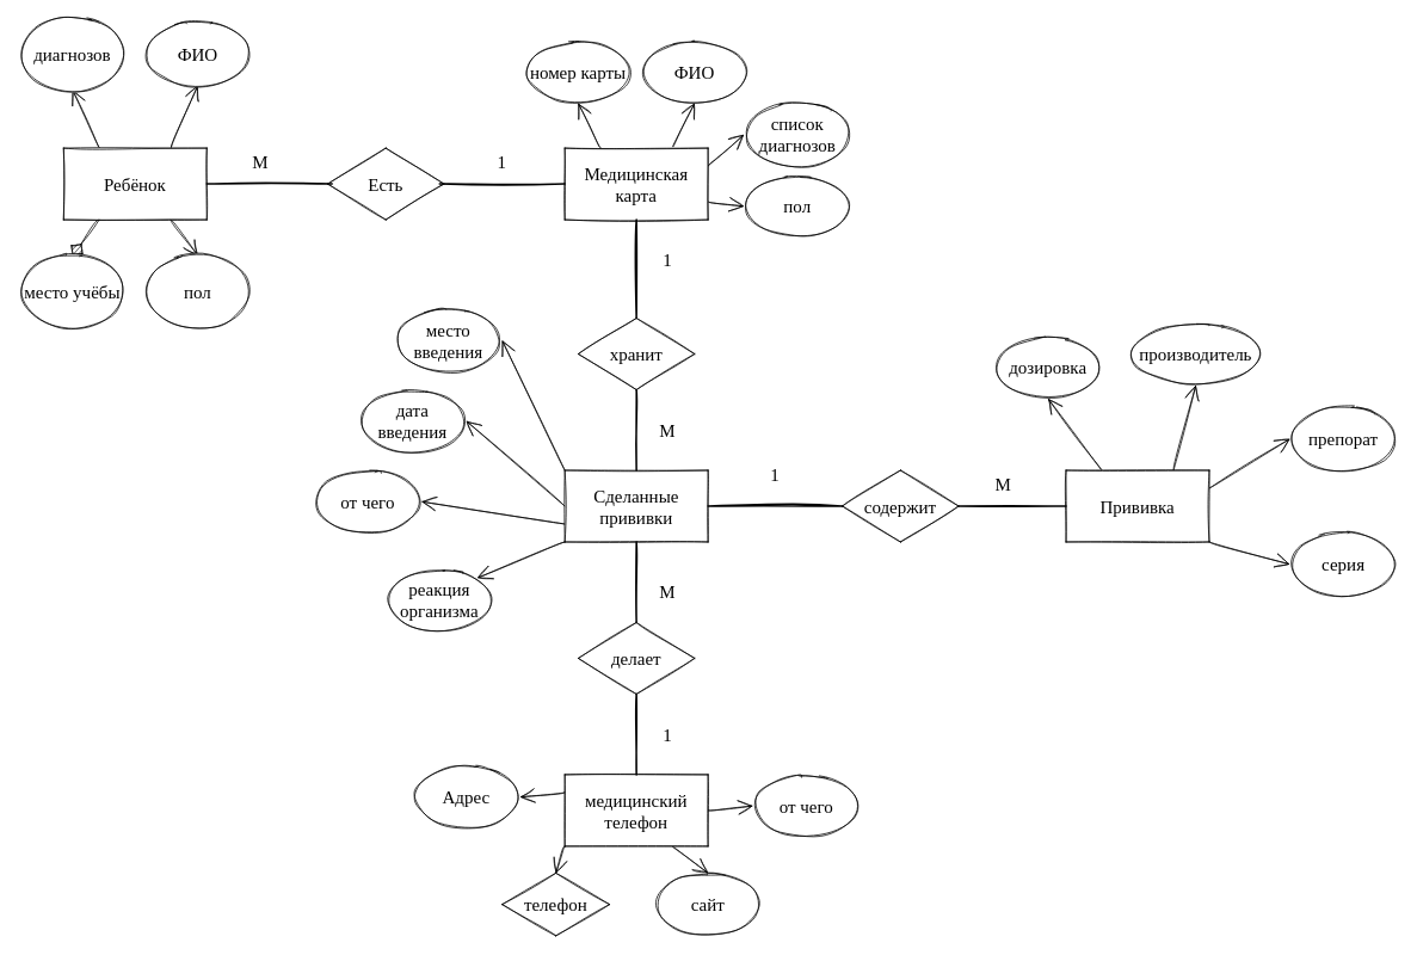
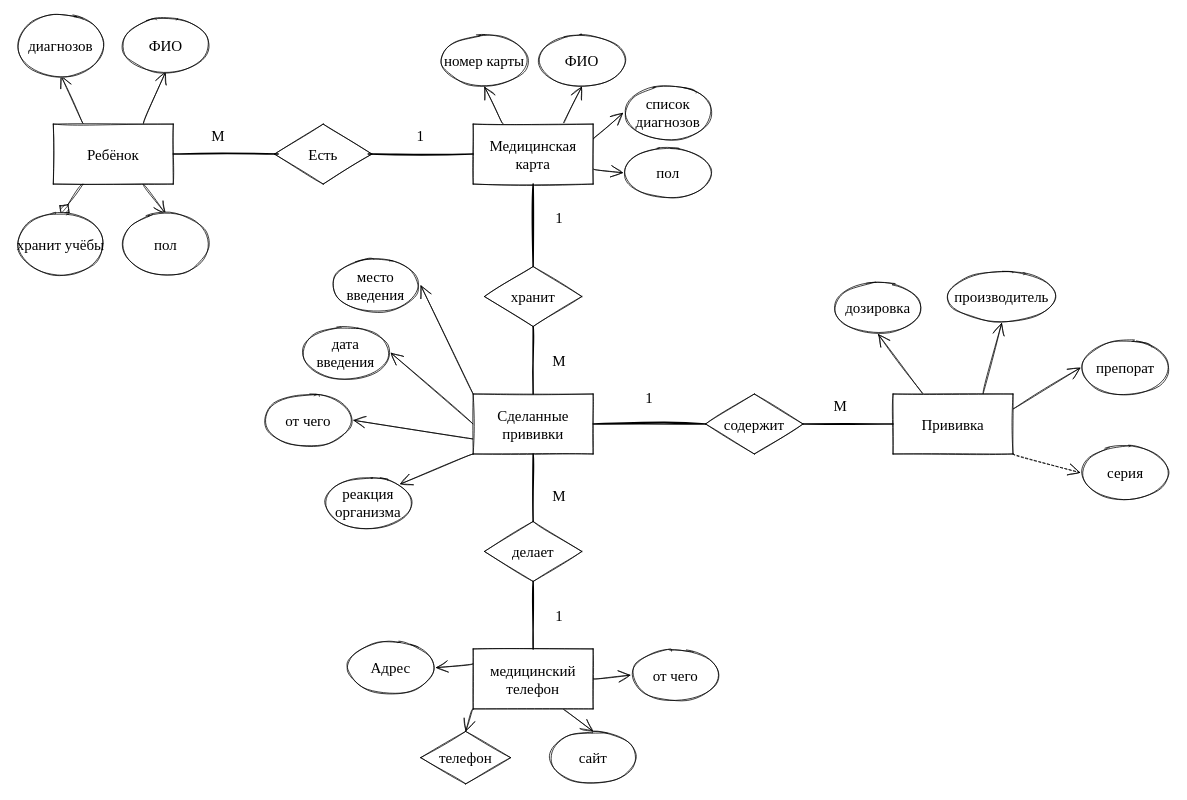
- <mxCell id="37" value="место учёбы" style="ellipse;whiteSpace=wrap;html=1;sketch=1;hachureGap=4;pointerEvents=0;fontFamily=Architects Daughter;fontSource=https%3A%2F%2Ffonts.googleapis.com%2Fcss%3Ffamily%3DArchitects%2BDaughter;fontSize=20;" parent="1" vertex="1"><mxGeometry x="20" y="285" width="120" height="80" as="geometry" /></mxCell>
+ <mxCell id="37" value="хранит учёбы" style="ellipse;whiteSpace=wrap;html=1;sketch=1;hachureGap=4;pointerEvents=0;fontFamily=Architects Daughter;fontSource=https%3A%2F%2Ffonts.googleapis.com%2Fcss%3Ffamily%3DArchitects%2BDaughter;fontSize=20;" parent="1" vertex="1"><mxGeometry x="20" y="285" width="120" height="80" as="geometry" /></mxCell>
- <mxCell id="9" style="edgeStyle=none;curved=1;rounded=0;sketch=1;hachureGap=4;orthogonalLoop=1;jettySize=auto;html=1;exitX=1;exitY=1;exitDx=0;exitDy=0;entryX=0;entryY=0.5;entryDx=0;entryDy=0;fontFamily=Architects Daughter;fontSource=https%3A%2F%2Ffonts.googleapis.com%2Fcss%3Ffamily%3DArchitects%2BDaughter;fontSize=16;endArrow=open;startSize=14;endSize=14;sourcePerimeterSpacing=8;targetPerimeterSpacing=8;" parent="1" source="11" target="54" edge="1"><mxGeometry relative="1" as="geometry" /></mxCell>
+ <mxCell id="9" style="edgeStyle=none;curved=1;rounded=0;sketch=1;hachureGap=4;orthogonalLoop=1;jettySize=auto;html=1;exitX=1;exitY=1;exitDx=0;exitDy=0;entryX=0;entryY=0.5;entryDx=0;entryDy=0;fontFamily=Architects Daughter;fontSource=https%3A%2F%2Ffonts.googleapis.com%2Fcss%3Ffamily%3DArchitects%2BDaughter;fontSize=16;endArrow=open;startSize=14;endSize=14;sourcePerimeterSpacing=8;targetPerimeterSpacing=8;dashed=1;" parent="1" source="11" target="54" edge="1"><mxGeometry relative="1" as="geometry" /></mxCell>
